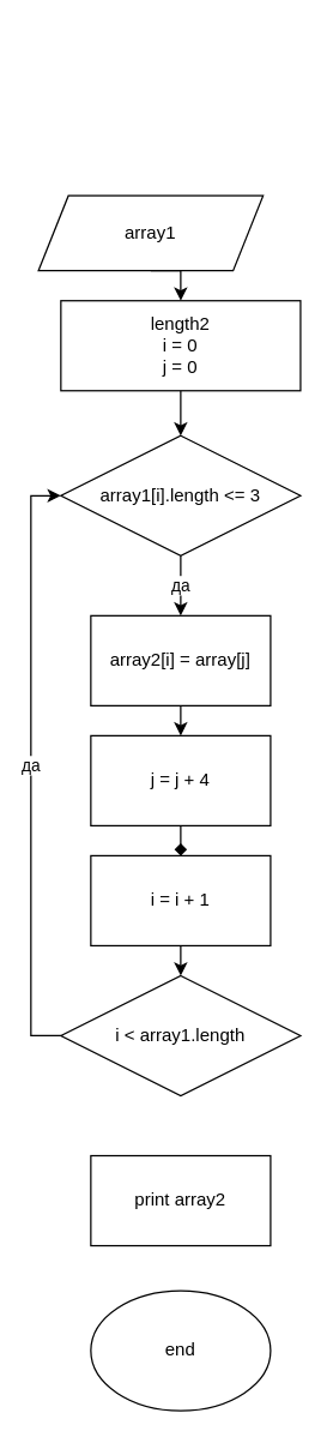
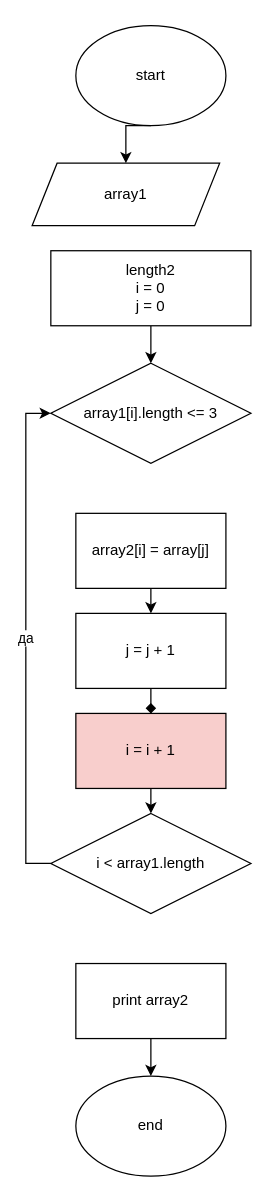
+ <mxCell id="20" value="start" style="ellipse;whiteSpace=wrap;html=1;" vertex="1" parent="1"><mxGeometry x="60" y="20" width="120" height="80" as="geometry" /></mxCell>
+ <mxCell id="19" style="edgeStyle=orthogonalEdgeStyle;rounded=0;orthogonalLoop=1;jettySize=auto;html=1;exitX=0.5;exitY=1;exitDx=0;exitDy=0;entryX=0.5;entryY=0;entryDx=0;entryDy=0;" edge="1" parent="1" source="20" target="3"><mxGeometry relative="1" as="geometry" /></mxCell>
- <mxCell id="2" style="edgeStyle=orthogonalEdgeStyle;rounded=0;orthogonalLoop=1;jettySize=auto;html=1;exitX=0.5;exitY=1;exitDx=0;exitDy=0;entryX=0.5;entryY=0;entryDx=0;entryDy=0;" edge="1" parent="1" source="3" target="5"><mxGeometry relative="1" as="geometry" /></mxCell>
- <mxCell id="6" value="да" style="edgeStyle=orthogonalEdgeStyle;rounded=0;orthogonalLoop=1;jettySize=auto;html=1;exitX=0.5;exitY=1;exitDx=0;exitDy=0;entryX=0.5;entryY=0;entryDx=0;entryDy=0;" edge="1" parent="1" source="7" target="9"><mxGeometry relative="1" as="geometry" /></mxCell>
- <mxCell id="11" value="j = j + 4" style="rounded=0;whiteSpace=wrap;html=1;" vertex="1" parent="1"><mxGeometry x="60" y="490" width="120" height="60" as="geometry" /></mxCell>
+ <mxCell id="11" value="j = j + 1" style="rounded=0;whiteSpace=wrap;html=1;" vertex="1" parent="1"><mxGeometry x="60" y="490" width="120" height="60" as="geometry" /></mxCell>
- <mxCell id="13" value="i = i + 1" style="rounded=0;whiteSpace=wrap;html=1;" vertex="1" parent="1"><mxGeometry x="60" y="570" width="120" height="60" as="geometry" /></mxCell>
+ <mxCell id="13" value="i = i + 1" style="rounded=0;whiteSpace=wrap;html=1;fillColor=#f8cecc;" vertex="1" parent="1"><mxGeometry x="60" y="570" width="120" height="60" as="geometry" /></mxCell>
+ <mxCell id="16" style="edgeStyle=orthogonalEdgeStyle;rounded=0;orthogonalLoop=1;jettySize=auto;html=1;exitX=0.5;exitY=1;exitDx=0;exitDy=0;entryX=0.5;entryY=0;entryDx=0;entryDy=0;" edge="1" parent="1" source="17" target="18"><mxGeometry relative="1" as="geometry" /></mxCell>
